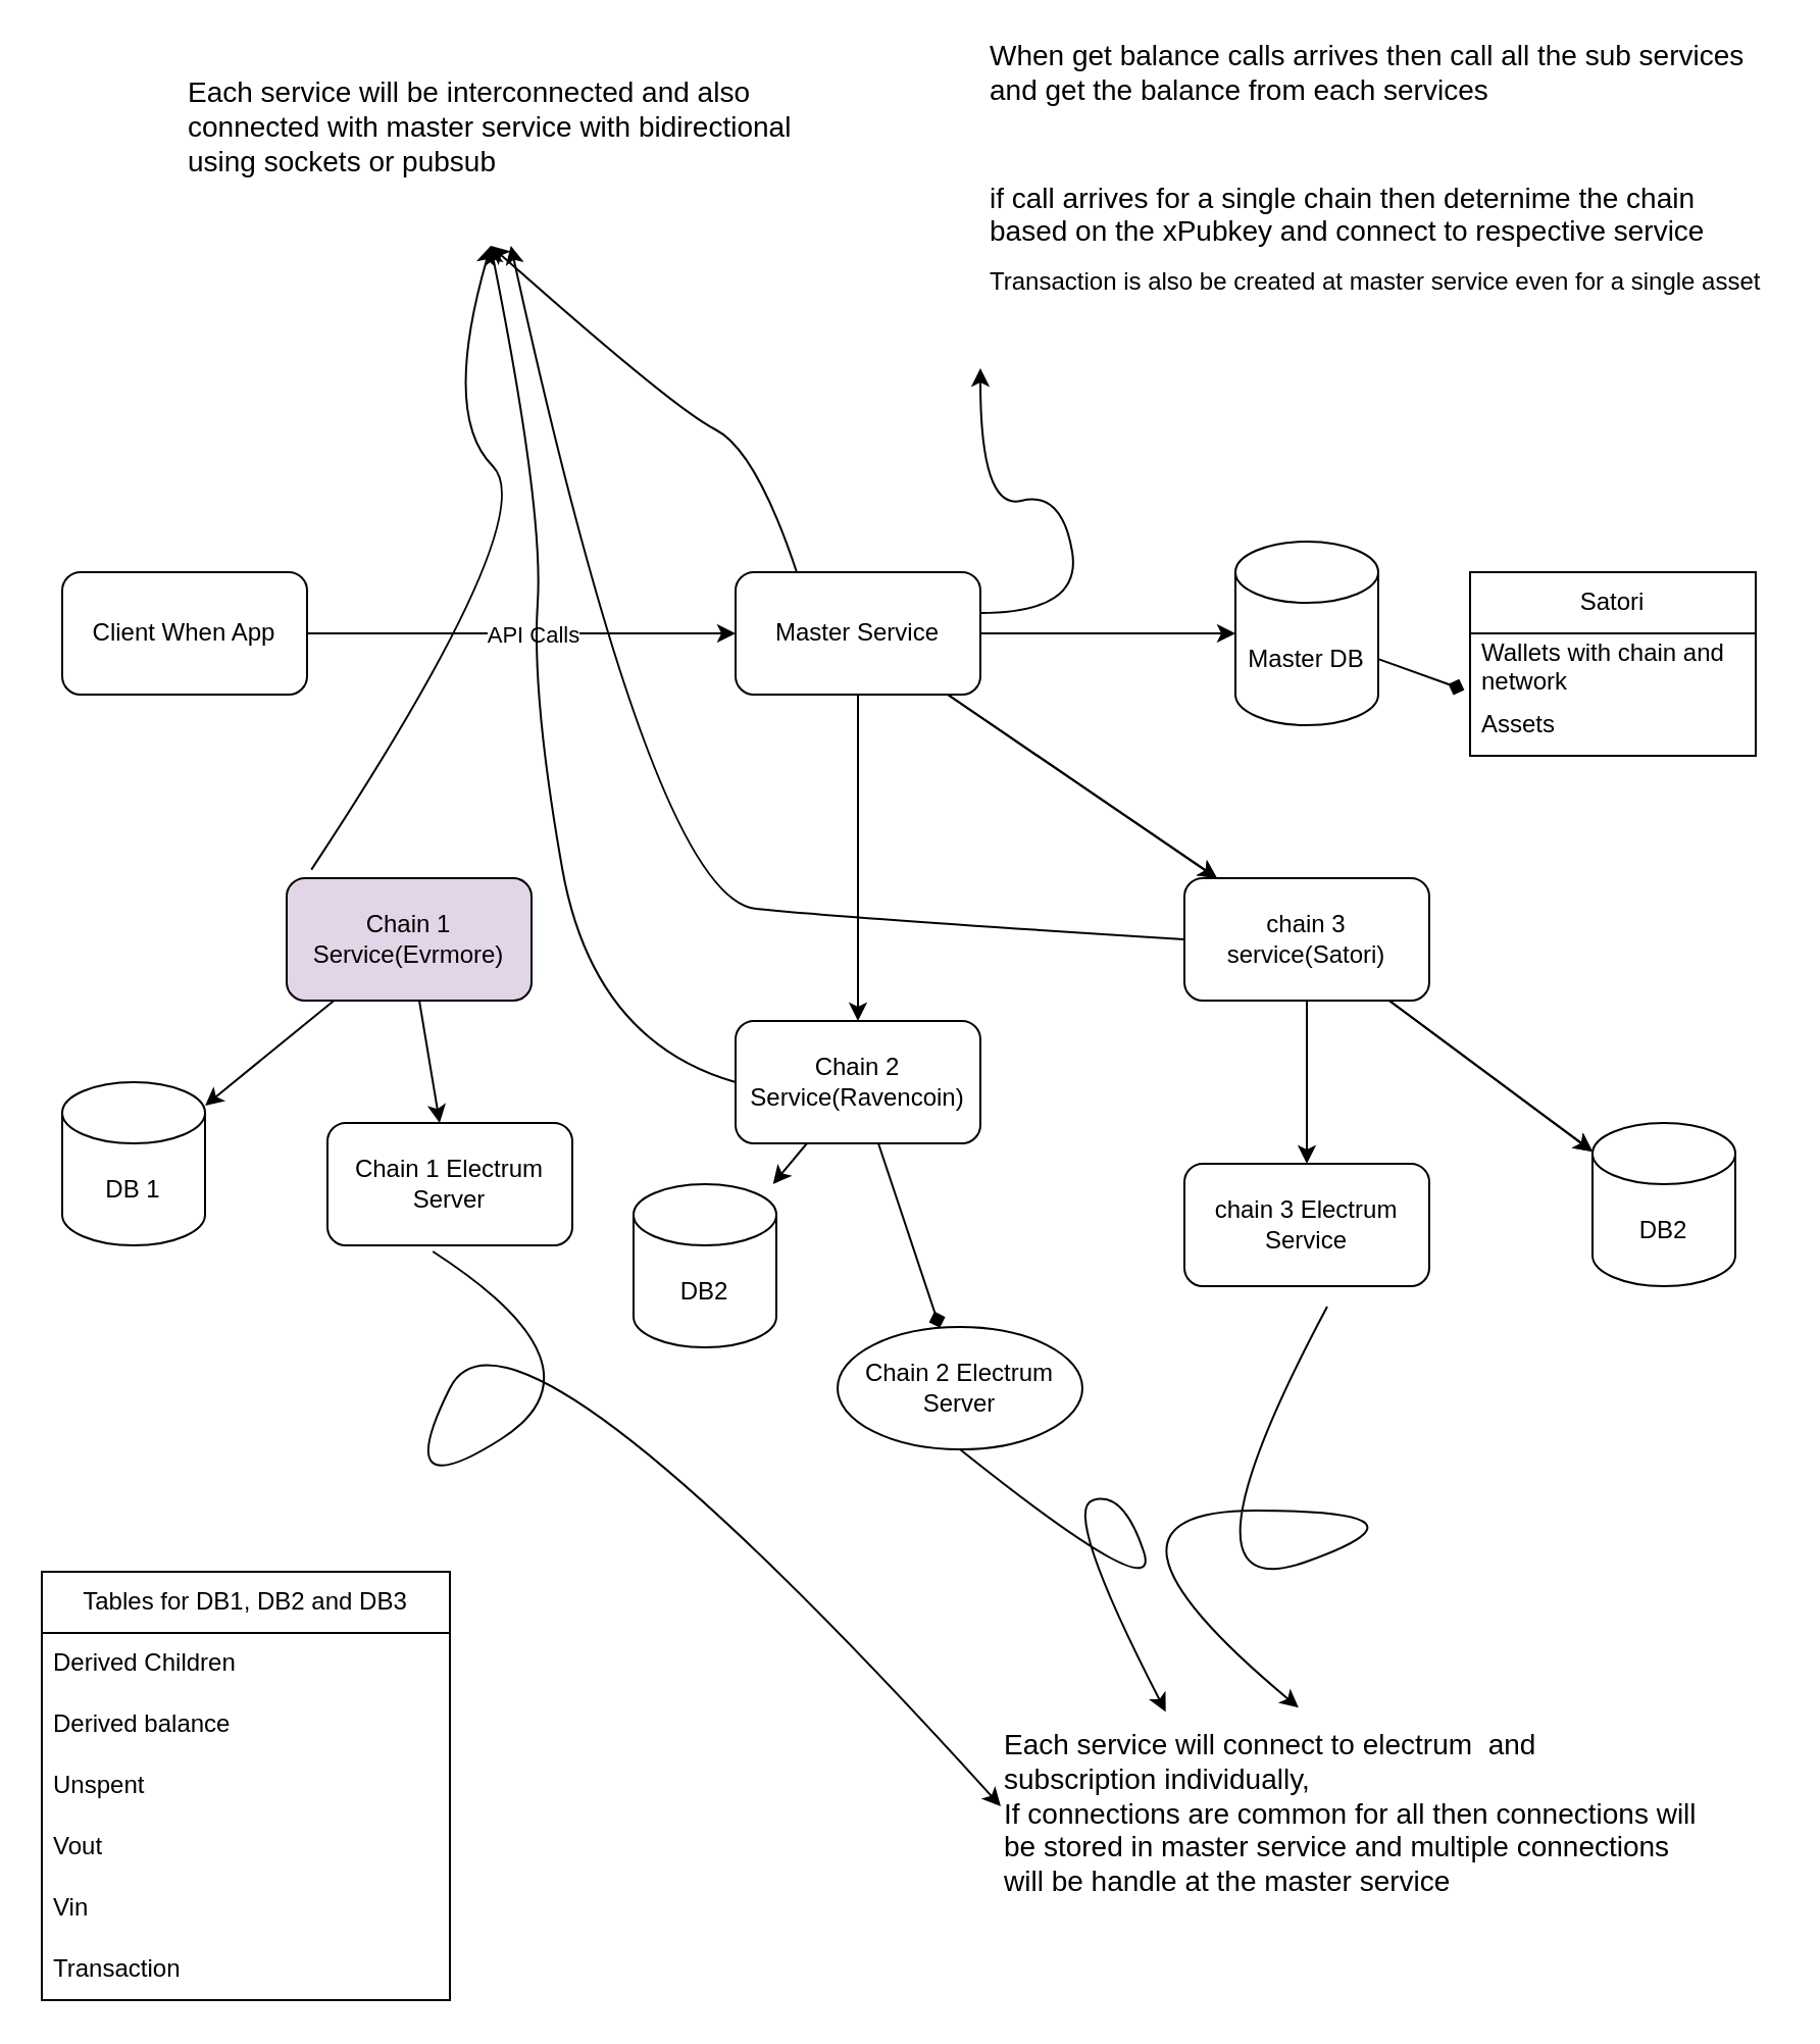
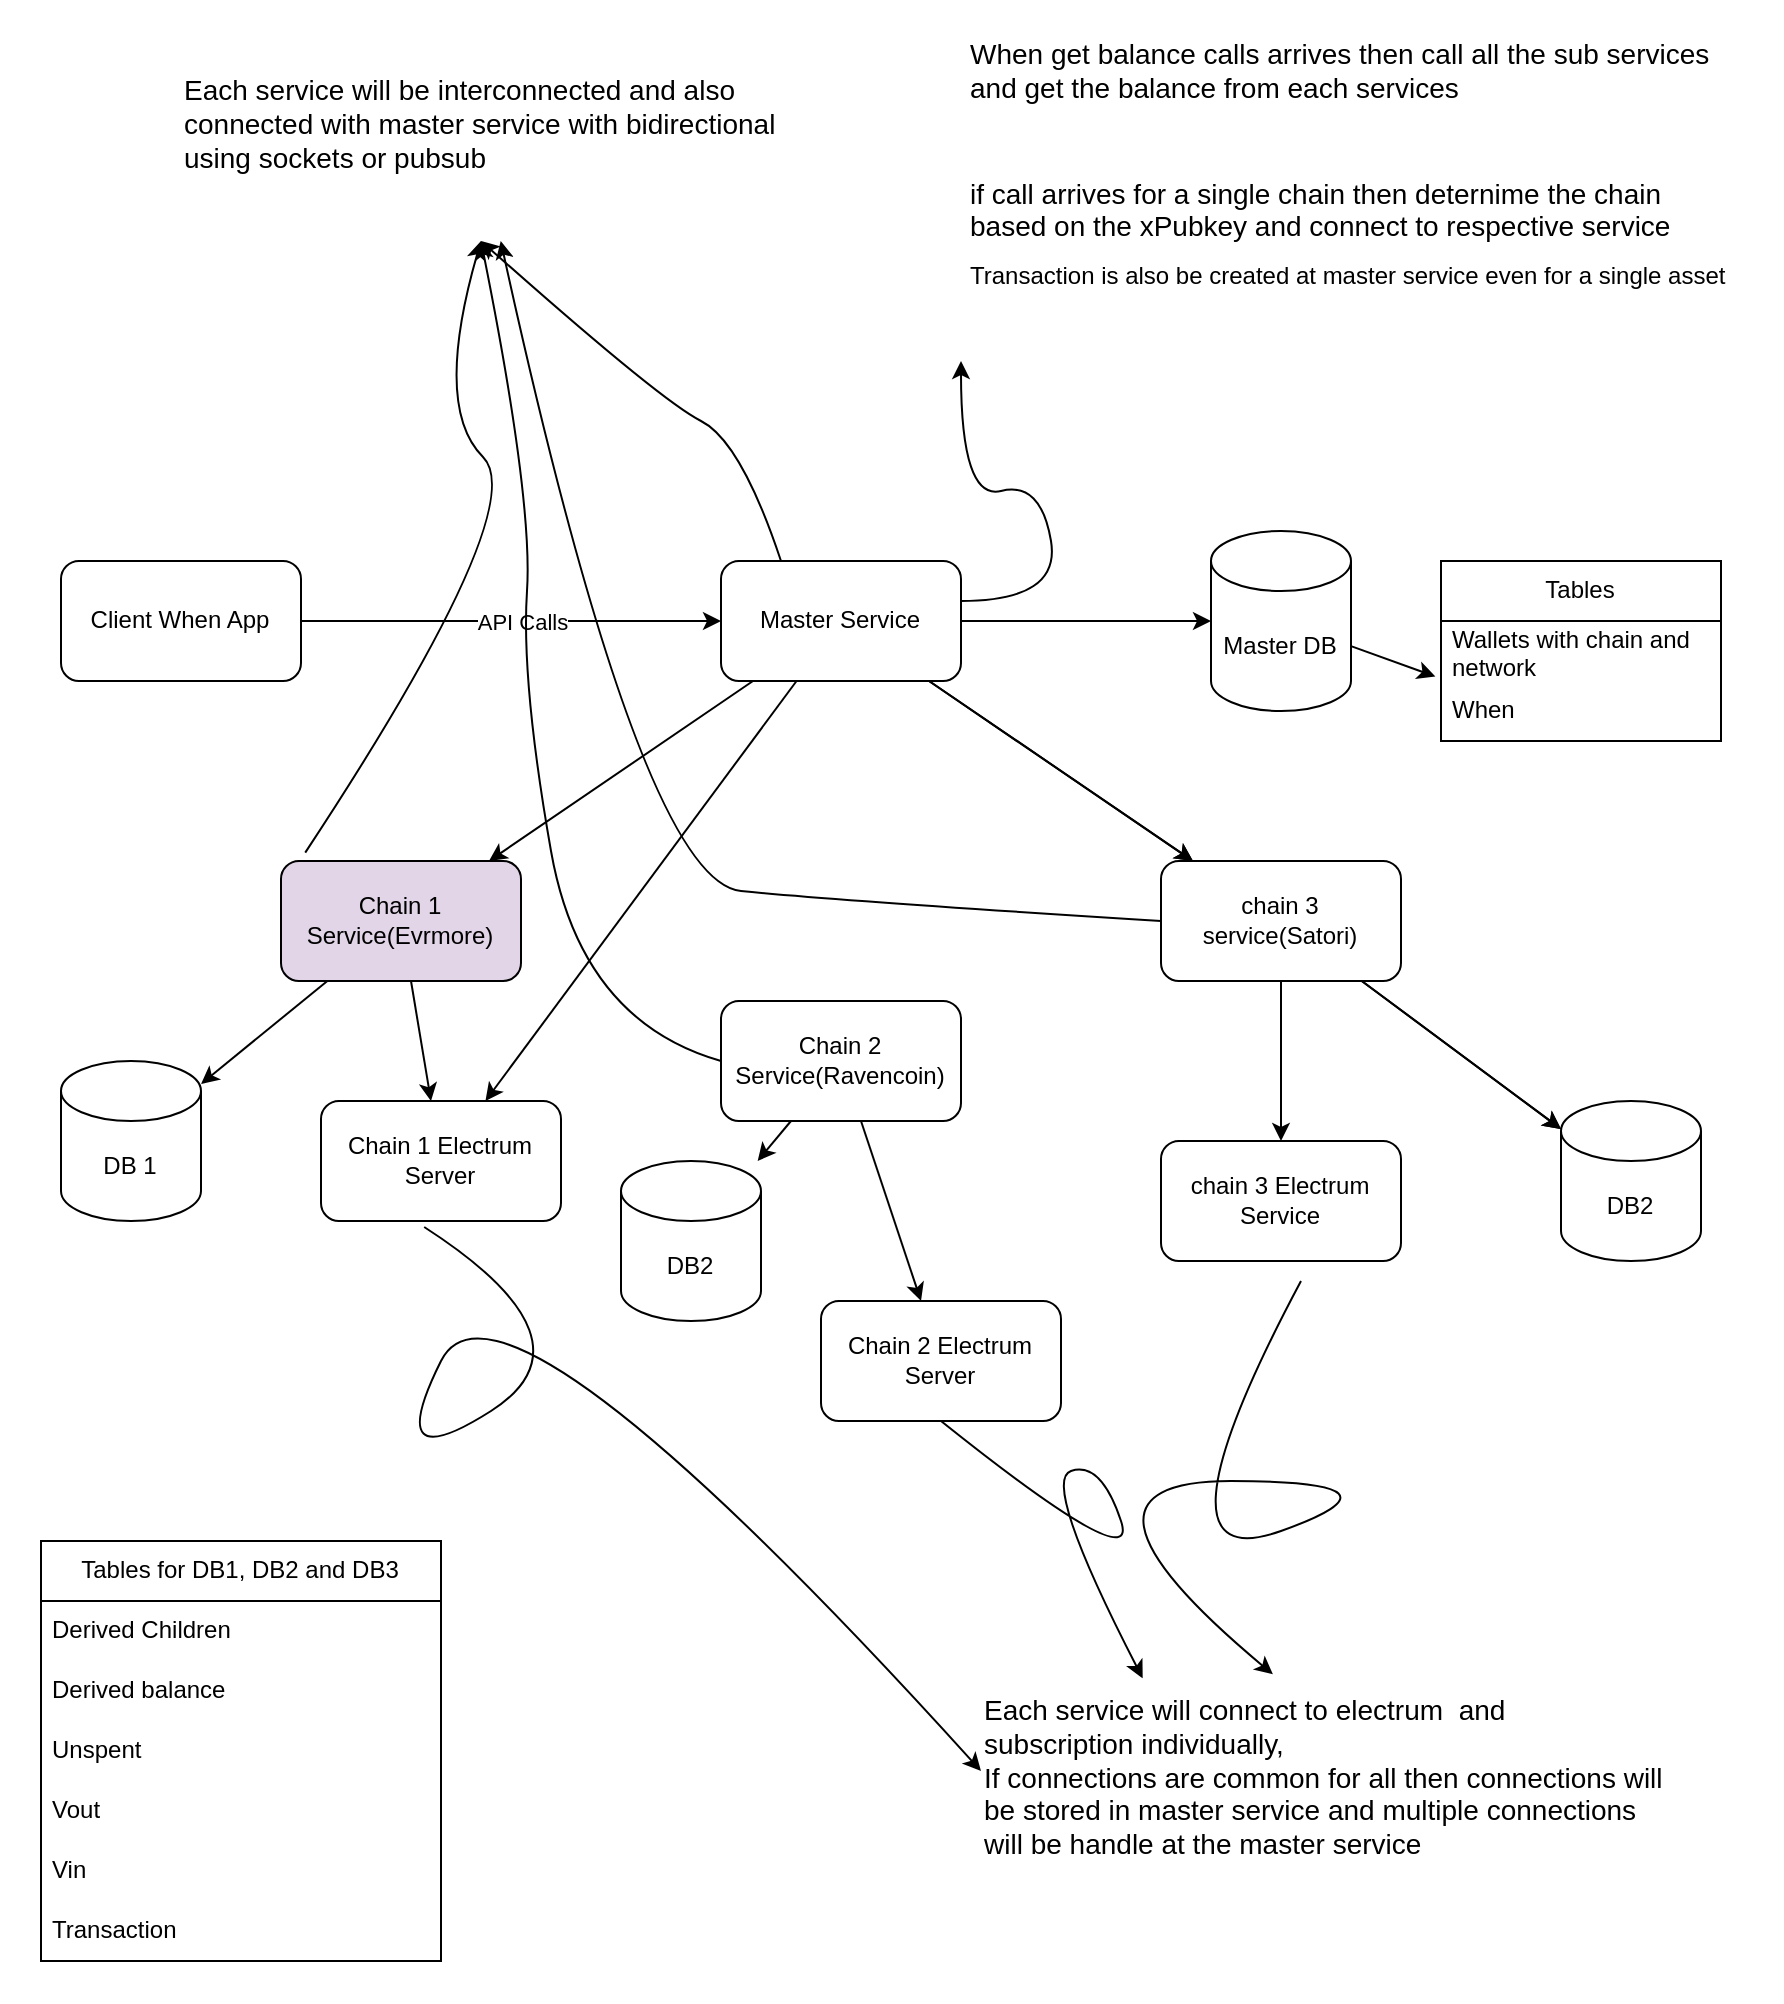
- <mxCell id="20" value="Satori" style="swimlane;fontStyle=0;childLayout=stackLayout;horizontal=1;startSize=30;horizontalStack=0;resizeParent=1;resizeParentMax=0;resizeLast=0;collapsible=1;marginBottom=0;whiteSpace=wrap;html=1;strokeWidth=1;fillColor=none;" parent="1" vertex="1"><mxGeometry x="720" y="280" width="140" height="90" as="geometry" /></mxCell>
+ <mxCell id="20" value="Tables" style="swimlane;fontStyle=0;childLayout=stackLayout;horizontal=1;startSize=30;horizontalStack=0;resizeParent=1;resizeParentMax=0;resizeLast=0;collapsible=1;marginBottom=0;whiteSpace=wrap;html=1;strokeWidth=1;fillColor=none;" parent="1" vertex="1"><mxGeometry x="720" y="280" width="140" height="90" as="geometry" /></mxCell>
- <mxCell id="7" value="" style="edgeStyle=none;html=1;entryX=-0.02;entryY=0.925;entryDx=0;entryDy=0;entryPerimeter=0;endArrow=diamond;" parent="1" source="8" target="21" edge="1"><mxGeometry relative="1" as="geometry"><mxPoint x="745" y="310" as="targetPoint" /></mxGeometry></mxCell>
+ <mxCell id="7" value="" style="edgeStyle=none;html=1;entryX=-0.02;entryY=0.925;entryDx=0;entryDy=0;entryPerimeter=0;" parent="1" source="8" target="21" edge="1"><mxGeometry relative="1" as="geometry"><mxPoint x="745" y="310" as="targetPoint" /></mxGeometry></mxCell>
- <mxCell id="22" value="Assets" style="text;strokeColor=none;fillColor=none;align=left;verticalAlign=middle;spacingLeft=4;spacingRight=4;overflow=hidden;points=[[0,0.5],[1,0.5]];portConstraint=eastwest;rotatable=0;whiteSpace=wrap;html=1;strokeWidth=1;" parent="20" vertex="1"><mxGeometry y="60" width="140" height="30" as="geometry" /></mxCell>
+ <mxCell id="22" value="When" style="text;strokeColor=none;fillColor=none;align=left;verticalAlign=middle;spacingLeft=4;spacingRight=4;overflow=hidden;points=[[0,0.5],[1,0.5]];portConstraint=eastwest;rotatable=0;whiteSpace=wrap;html=1;strokeWidth=1;" parent="20" vertex="1"><mxGeometry y="60" width="140" height="30" as="geometry" /></mxCell>
+ <mxCell id="2" value="" style="edgeStyle=none;html=1;" parent="1" source="6" target="12" edge="1"><mxGeometry relative="1" as="geometry" /></mxCell>
- <mxCell id="5" value="" style="edgeStyle=none;html=1;" parent="1" source="6" target="19" edge="1"><mxGeometry relative="1" as="geometry" /></mxCell>
+ <mxCell id="5" value="" style="edgeStyle=none;html=1;" parent="1" source="6" target="38" edge="1"><mxGeometry relative="1" as="geometry" /></mxCell>
- <mxCell id="18" value="" style="edgeStyle=none;html=1;fontSize=14;endArrow=diamond;" parent="1" source="19" target="39" edge="1"><mxGeometry relative="1" as="geometry" /></mxCell>
+ <mxCell id="18" value="" style="edgeStyle=none;html=1;fontSize=14;" parent="1" source="19" target="39" edge="1"><mxGeometry relative="1" as="geometry" /></mxCell>
- <mxCell id="39" value="Chain 2 Electrum Server" style="ellipse;whiteSpace=wrap;html=1;" parent="1" vertex="1"><mxGeometry x="410" y="650" width="120" height="60" as="geometry" /></mxCell>
+ <mxCell id="39" value="Chain 2 Electrum Server" style="rounded=1;whiteSpace=wrap;html=1;" parent="1" vertex="1"><mxGeometry x="410" y="650" width="120" height="60" as="geometry" /></mxCell>
